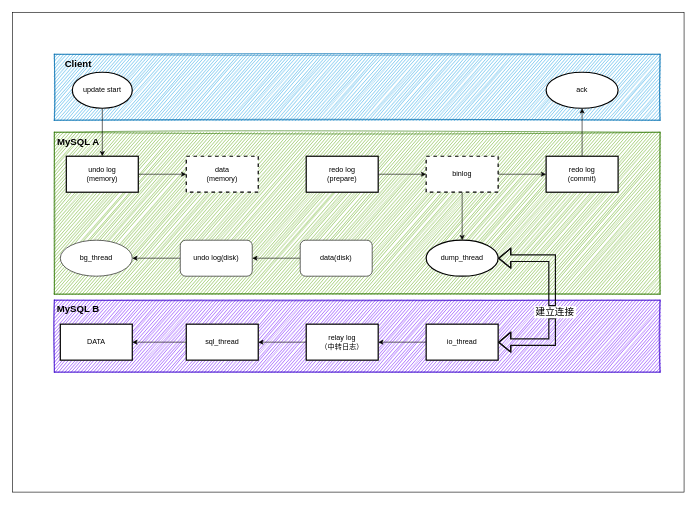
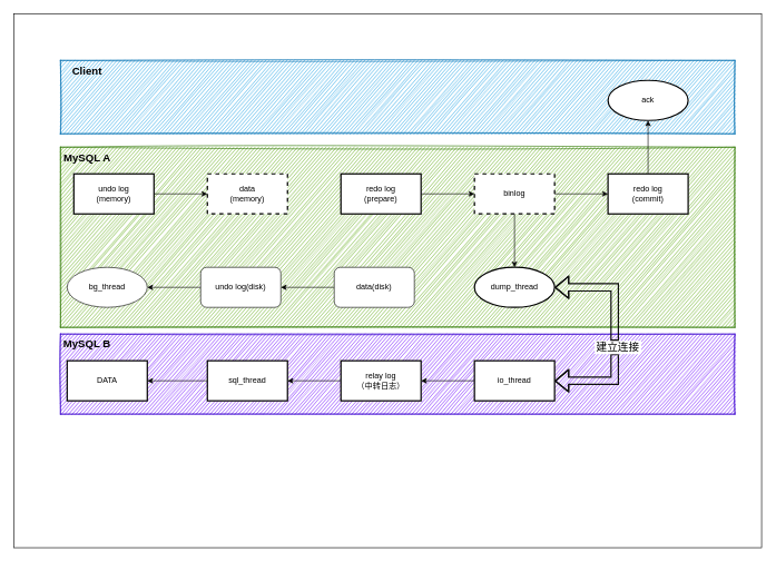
- <mxCell id="7" value="update start" style="strokeWidth=2;html=1;shape=mxgraph.flowchart.start_1;whiteSpace=wrap;" vertex="1" parent="1"><mxGeometry x="120" y="120" width="100" height="60" as="geometry" /></mxCell>
- <mxCell id="6" value="" style="edgeStyle=orthogonalEdgeStyle;rounded=0;orthogonalLoop=1;jettySize=auto;html=1;" edge="1" parent="1" source="7" target="9"><mxGeometry relative="1" as="geometry" /></mxCell>
